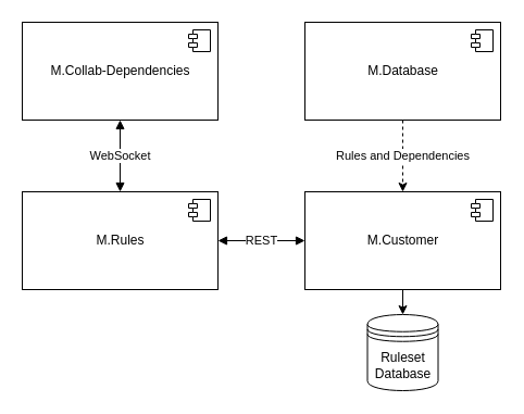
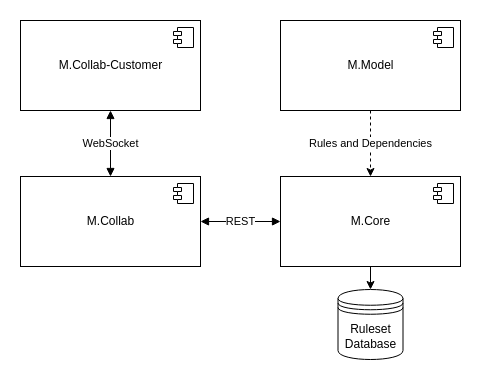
- <mxCell id="12" value="M.Collab-Dependencies" style="html=1;" vertex="1" parent="1"><mxGeometry x="20" y="20" width="180" height="90" as="geometry" /></mxCell>
+ <mxCell id="12" value="M.Collab-Customer" style="html=1;" vertex="1" parent="1"><mxGeometry x="20" y="20" width="180" height="90" as="geometry" /></mxCell>
- <mxCell id="3" value="M.Database" style="html=1;" vertex="1" parent="1"><mxGeometry x="280" y="20" width="180" height="90" as="geometry" /></mxCell>
+ <mxCell id="3" value="M.Model" style="html=1;" vertex="1" parent="1"><mxGeometry x="280" y="20" width="180" height="90" as="geometry" /></mxCell>
- <mxCell id="5" value="M.Rules" style="html=1;" vertex="1" parent="1"><mxGeometry x="20" y="176" width="180" height="90" as="geometry" /></mxCell>
+ <mxCell id="5" value="M.Collab" style="html=1;" vertex="1" parent="1"><mxGeometry x="20" y="176" width="180" height="90" as="geometry" /></mxCell>
- <mxCell id="8" value="M.Customer" style="html=1;" vertex="1" parent="1"><mxGeometry x="280" y="176" width="180" height="90" as="geometry" /></mxCell>
+ <mxCell id="8" value="M.Core" style="html=1;" vertex="1" parent="1"><mxGeometry x="280" y="176" width="180" height="90" as="geometry" /></mxCell>
